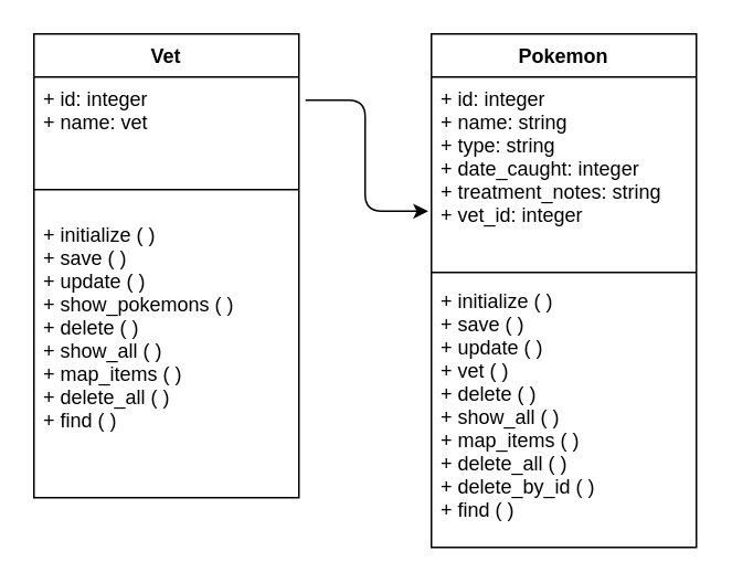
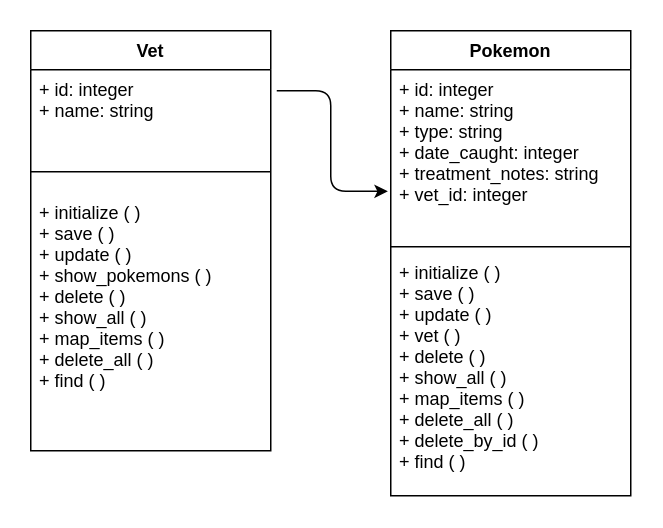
- <mxCell id="3" value="+ id: integer&#10;+ name: vet&#10;" style="text;strokeColor=none;fillColor=none;align=left;verticalAlign=top;spacingLeft=4;spacingRight=4;overflow=hidden;rotatable=0;points=[[0,0.5],[1,0.5]];portConstraint=eastwest;" vertex="1" parent="2"><mxGeometry y="26" width="160" height="54" as="geometry" /></mxCell>
+ <mxCell id="3" value="+ id: integer&#10;+ name: string&#10;" style="text;strokeColor=none;fillColor=none;align=left;verticalAlign=top;spacingLeft=4;spacingRight=4;overflow=hidden;rotatable=0;points=[[0,0.5],[1,0.5]];portConstraint=eastwest;" vertex="1" parent="2"><mxGeometry y="26" width="160" height="54" as="geometry" /></mxCell>
